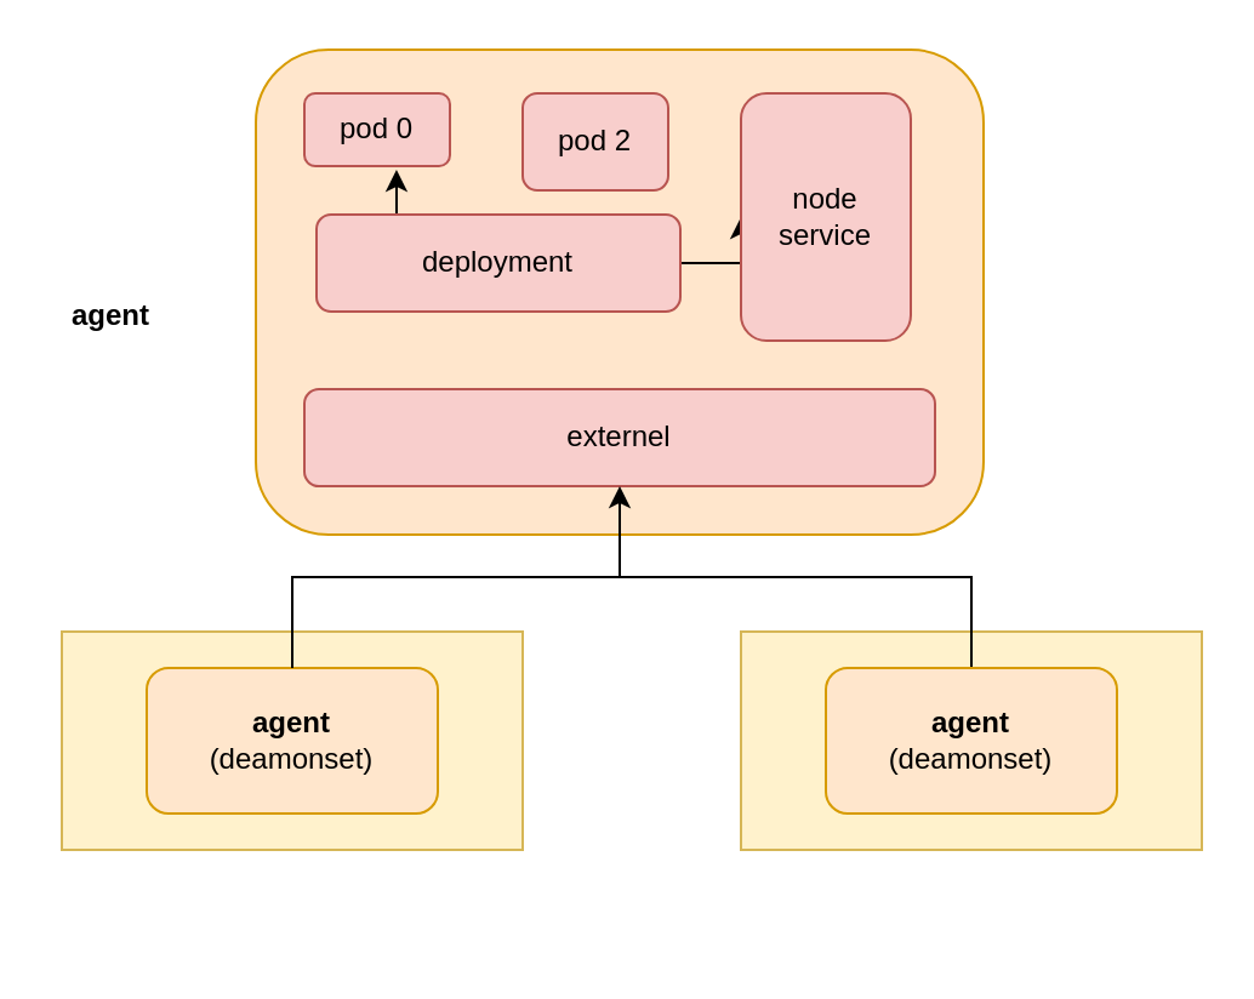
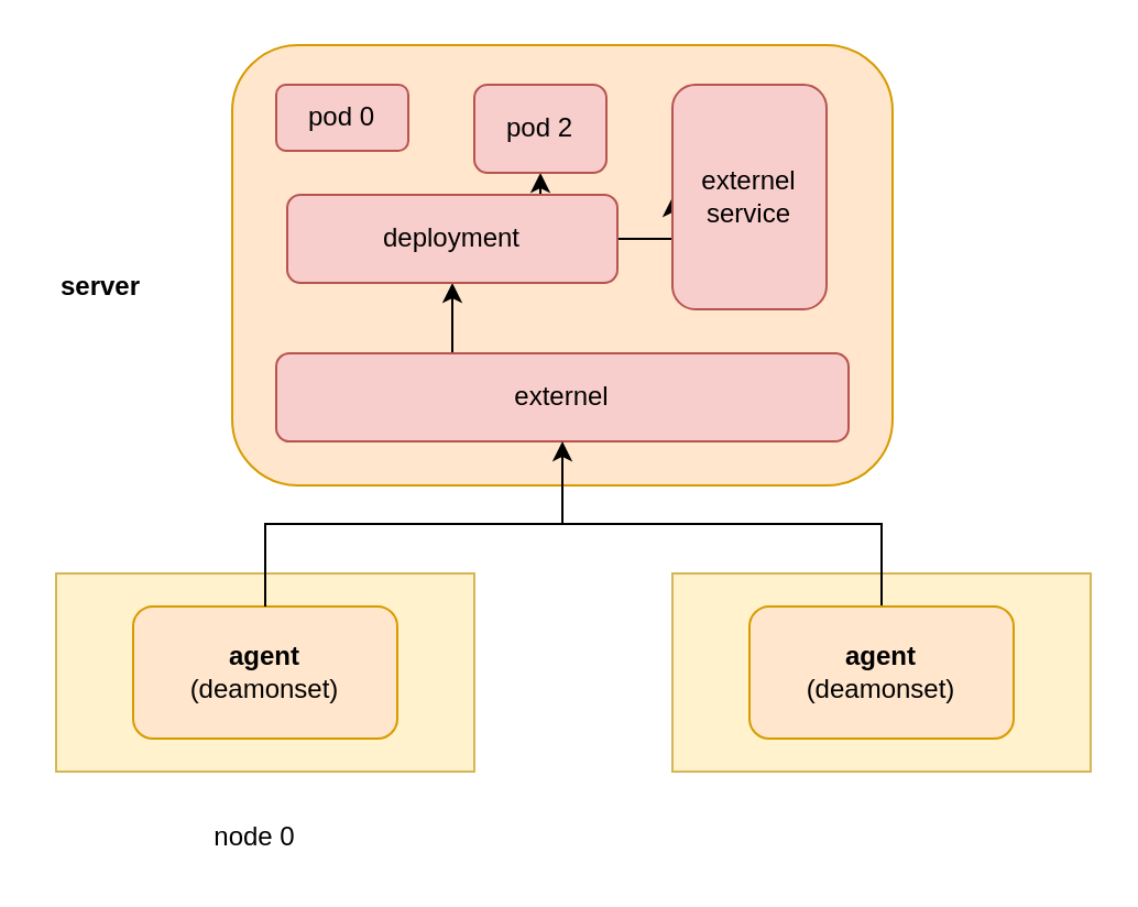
- <mxCell id="11" style="edgeStyle=orthogonalEdgeStyle;rounded=0;orthogonalLoop=1;jettySize=auto;html=1;exitX=0.25;exitY=0;exitDx=0;exitDy=0;entryX=0.633;entryY=1.05;entryDx=0;entryDy=0;entryPerimeter=0;" edge="1" parent="1" source="14" target="15"><mxGeometry relative="1" as="geometry" /></mxCell>
+ <mxCell id="12" style="edgeStyle=orthogonalEdgeStyle;rounded=0;orthogonalLoop=1;jettySize=auto;html=1;exitX=0.75;exitY=0;exitDx=0;exitDy=0;entryX=0.5;entryY=1;entryDx=0;entryDy=0;" edge="1" parent="1" source="14" target="16"><mxGeometry relative="1" as="geometry" /></mxCell>
- <mxCell id="17" value="node&lt;br&gt;service" style="rounded=1;whiteSpace=wrap;html=1;strokeColor=#b85450;fillColor=#f8cecc;" vertex="1" parent="1"><mxGeometry x="305" y="38" width="70" height="102" as="geometry" /></mxCell>
+ <mxCell id="17" value="externel&lt;br&gt;service" style="rounded=1;whiteSpace=wrap;html=1;strokeColor=#b85450;fillColor=#f8cecc;" vertex="1" parent="1"><mxGeometry x="305" y="38" width="70" height="102" as="geometry" /></mxCell>
- <mxCell id="18" value="&lt;b&gt;agent&lt;/b&gt;" style="text;html=1;align=center;verticalAlign=middle;resizable=0;points=[];autosize=1;strokeColor=none;fillColor=none;" vertex="1" parent="1"><mxGeometry x="20" y="120" width="50" height="20" as="geometry" /></mxCell>
+ <mxCell id="18" value="&lt;b&gt;server&lt;/b&gt;" style="text;html=1;align=center;verticalAlign=middle;resizable=0;points=[];autosize=1;strokeColor=none;fillColor=none;" vertex="1" parent="1"><mxGeometry x="20" y="120" width="50" height="20" as="geometry" /></mxCell>
+ <mxCell id="9" style="edgeStyle=orthogonalEdgeStyle;rounded=0;orthogonalLoop=1;jettySize=auto;html=1;exitX=0.25;exitY=0;exitDx=0;exitDy=0;entryX=0.5;entryY=1;entryDx=0;entryDy=0;" edge="1" parent="1" source="10" target="14"><mxGeometry relative="1" as="geometry" /></mxCell>
+ <mxCell id="4" value="node 0" style="text;html=1;align=center;verticalAlign=middle;resizable=0;points=[];autosize=1;strokeColor=none;fillColor=none;" vertex="1" parent="1"><mxGeometry x="90" y="370" width="50" height="20" as="geometry" /></mxCell>
